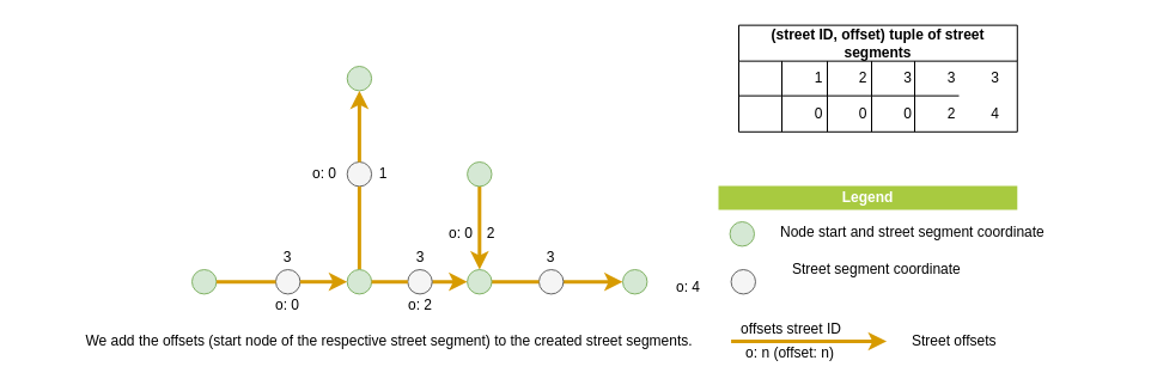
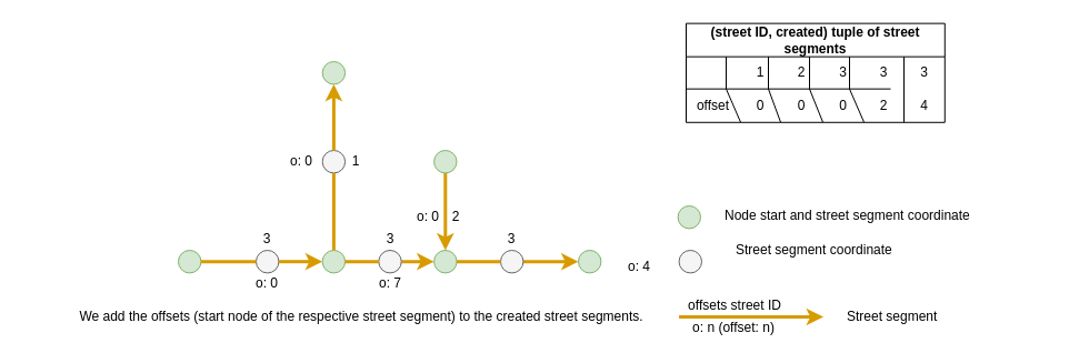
- <mxCell id="41" value="(street ID, offset) tuple of street segments" style="shape=table;html=1;whiteSpace=wrap;startSize=30;container=1;collapsible=0;childLayout=tableLayout;fontStyle=1;align=center;" parent="1" vertex="1"><mxGeometry x="617" y="20.63" width="232.79" height="89.16" as="geometry" /></mxCell>
+ <mxCell id="41" value="(street ID, created) tuple of street segments" style="shape=table;html=1;whiteSpace=wrap;startSize=30;container=1;collapsible=0;childLayout=tableLayout;fontStyle=1;align=center;" parent="1" vertex="1"><mxGeometry x="617" y="20.63" width="232.79" height="89.16" as="geometry" /></mxCell>
+ <mxCell id="49" value="offset" style="shape=partialRectangle;html=1;whiteSpace=wrap;connectable=0;fillColor=none;top=0;left=0;bottom=0;right=0;overflow=hidden;" parent="48" vertex="1"><mxGeometry width="49" height="30" as="geometry" /></mxCell>
- <mxCell id="25" value="&lt;b&gt;Legend&lt;/b&gt;" style="text;html=1;strokeColor=none;align=center;verticalAlign=middle;whiteSpace=wrap;rounded=0;fillColor=#a8ca40;fontColor=#FFFFFF;" parent="1" vertex="1"><mxGeometry x="600" y="155" width="249.79" height="20" as="geometry" /></mxCell>
- <mxCell id="33" value="o: 2" style="text;html=1;strokeColor=none;fillColor=none;align=center;verticalAlign=middle;whiteSpace=wrap;rounded=0;" parent="1" vertex="1"><mxGeometry x="330.52" y="245.42" width="40" height="20" as="geometry" /></mxCell>
+ <mxCell id="33" value="o: 7" style="text;html=1;strokeColor=none;fillColor=none;align=center;verticalAlign=middle;whiteSpace=wrap;rounded=0;" parent="1" vertex="1"><mxGeometry x="330.52" y="245.42" width="40" height="20" as="geometry" /></mxCell>
- <mxCell id="40" value="Street offsets" style="text;html=1;strokeColor=none;fillColor=none;align=left;verticalAlign=middle;whiteSpace=wrap;rounded=0;" parent="1" vertex="1"><mxGeometry x="760" y="275" width="180" height="20" as="geometry" /></mxCell>
+ <mxCell id="40" value="Street segment" style="text;html=1;strokeColor=none;fillColor=none;align=left;verticalAlign=middle;whiteSpace=wrap;rounded=0;" parent="1" vertex="1"><mxGeometry x="760" y="275" width="180" height="20" as="geometry" /></mxCell>
